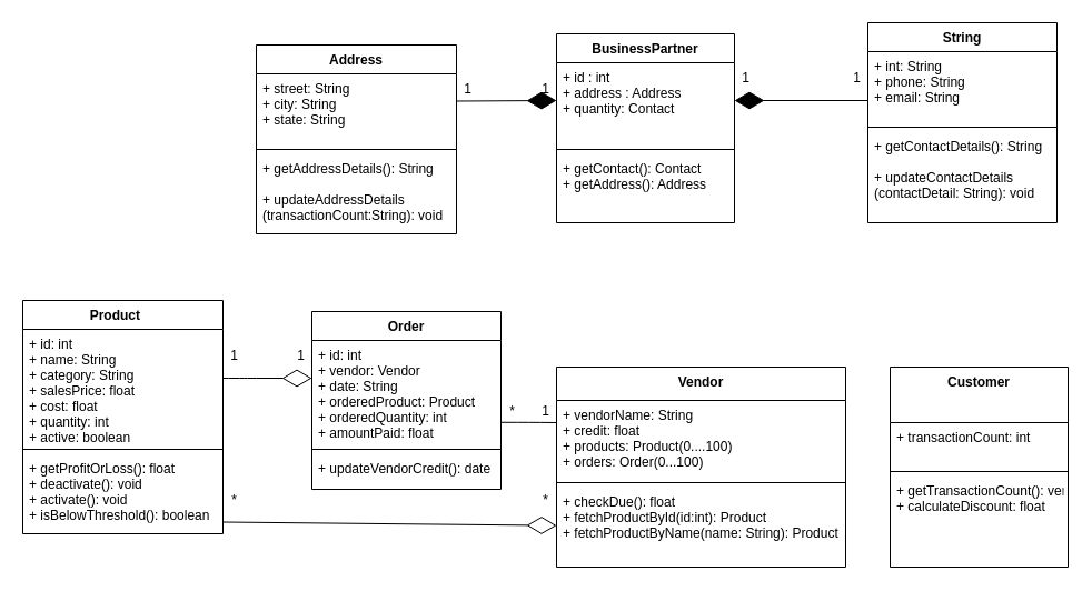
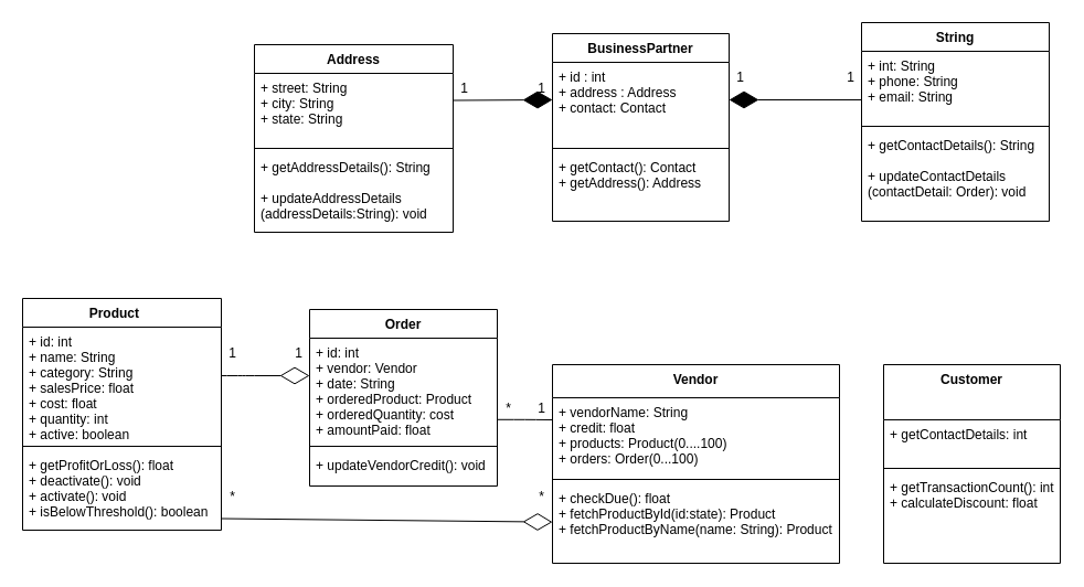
- <mxCell id="7" value="+ id : int&#10;+ address : Address&#10;+ quantity: Contact" style="text;strokeColor=none;fillColor=none;align=left;verticalAlign=top;spacingLeft=4;spacingRight=4;overflow=hidden;rotatable=0;points=[[0,0.5],[1,0.5]];portConstraint=eastwest;" parent="6" vertex="1"><mxGeometry y="26" width="160" height="74" as="geometry" /></mxCell>
+ <mxCell id="7" value="+ id : int&#10;+ address : Address&#10;+ contact: Contact" style="text;strokeColor=none;fillColor=none;align=left;verticalAlign=top;spacingLeft=4;spacingRight=4;overflow=hidden;rotatable=0;points=[[0,0.5],[1,0.5]];portConstraint=eastwest;" parent="6" vertex="1"><mxGeometry y="26" width="160" height="74" as="geometry" /></mxCell>
- <mxCell id="14" value="+ getContactDetails(): String&#10;&#10;+ updateContactDetails&#10;(contactDetail: String): void&#10;" style="text;strokeColor=none;fillColor=none;align=left;verticalAlign=top;spacingLeft=4;spacingRight=4;overflow=hidden;rotatable=0;points=[[0,0.5],[1,0.5]];portConstraint=eastwest;" parent="11" vertex="1"><mxGeometry y="98" width="170" height="82" as="geometry" /></mxCell>
+ <mxCell id="14" value="+ getContactDetails(): String&#10;&#10;+ updateContactDetails&#10;(contactDetail: Order): void&#10;" style="text;strokeColor=none;fillColor=none;align=left;verticalAlign=top;spacingLeft=4;spacingRight=4;overflow=hidden;rotatable=0;points=[[0,0.5],[1,0.5]];portConstraint=eastwest;" parent="11" vertex="1"><mxGeometry y="98" width="170" height="82" as="geometry" /></mxCell>
- <mxCell id="5" value="+ getAddressDetails(): String&#10;&#10;+ updateAddressDetails&#10;(transactionCount:String): void&#10;" style="text;strokeColor=none;fillColor=none;align=left;verticalAlign=top;spacingLeft=4;spacingRight=4;overflow=hidden;rotatable=0;points=[[0,0.5],[1,0.5]];portConstraint=eastwest;" parent="2" vertex="1"><mxGeometry y="98" width="180" height="72" as="geometry" /></mxCell>
+ <mxCell id="5" value="+ getAddressDetails(): String&#10;&#10;+ updateAddressDetails&#10;(addressDetails:String): void&#10;" style="text;strokeColor=none;fillColor=none;align=left;verticalAlign=top;spacingLeft=4;spacingRight=4;overflow=hidden;rotatable=0;points=[[0,0.5],[1,0.5]];portConstraint=eastwest;" parent="2" vertex="1"><mxGeometry y="98" width="180" height="72" as="geometry" /></mxCell>
- <mxCell id="21" value="+ id: int&#10;+ vendor: Vendor&#10;+ date: String&#10;+ orderedProduct: Product&#10;+ orderedQuantity: int&#10;+ amountPaid: float" style="text;strokeColor=none;fillColor=none;align=left;verticalAlign=top;spacingLeft=4;spacingRight=4;overflow=hidden;rotatable=0;points=[[0,0.5],[1,0.5]];portConstraint=eastwest;" parent="20" vertex="1"><mxGeometry y="26" width="170" height="94" as="geometry" /></mxCell>
+ <mxCell id="21" value="+ id: int&#10;+ vendor: Vendor&#10;+ date: String&#10;+ orderedProduct: Product&#10;+ orderedQuantity: cost&#10;+ amountPaid: float" style="text;strokeColor=none;fillColor=none;align=left;verticalAlign=top;spacingLeft=4;spacingRight=4;overflow=hidden;rotatable=0;points=[[0,0.5],[1,0.5]];portConstraint=eastwest;" parent="20" vertex="1"><mxGeometry y="26" width="170" height="94" as="geometry" /></mxCell>
- <mxCell id="29" value="+ transactionCount: int" style="text;strokeColor=none;fillColor=none;align=left;verticalAlign=top;spacingLeft=4;spacingRight=4;overflow=hidden;rotatable=0;points=[[0,0.5],[1,0.5]];portConstraint=eastwest;" parent="28" vertex="1"><mxGeometry y="50" width="160" height="40" as="geometry" /></mxCell>
+ <mxCell id="29" value="+ getContactDetails: int" style="text;strokeColor=none;fillColor=none;align=left;verticalAlign=top;spacingLeft=4;spacingRight=4;overflow=hidden;rotatable=0;points=[[0,0.5],[1,0.5]];portConstraint=eastwest;" parent="28" vertex="1"><mxGeometry y="50" width="160" height="40" as="geometry" /></mxCell>
- <mxCell id="23" value="+ updateVendorCredit(): date" style="text;strokeColor=none;fillColor=none;align=left;verticalAlign=top;spacingLeft=4;spacingRight=4;overflow=hidden;rotatable=0;points=[[0,0.5],[1,0.5]];portConstraint=eastwest;" parent="20" vertex="1"><mxGeometry y="128" width="170" height="32" as="geometry" /></mxCell>
+ <mxCell id="23" value="+ updateVendorCredit(): void" style="text;strokeColor=none;fillColor=none;align=left;verticalAlign=top;spacingLeft=4;spacingRight=4;overflow=hidden;rotatable=0;points=[[0,0.5],[1,0.5]];portConstraint=eastwest;" parent="20" vertex="1"><mxGeometry y="128" width="170" height="32" as="geometry" /></mxCell>
- <mxCell id="31" value="+ getTransactionCount(): vendor&#10;+ calculateDiscount: float&#10;" style="text;strokeColor=none;fillColor=none;align=left;verticalAlign=top;spacingLeft=4;spacingRight=4;overflow=hidden;rotatable=0;points=[[0,0.5],[1,0.5]];portConstraint=eastwest;" parent="28" vertex="1"><mxGeometry y="98" width="160" height="82" as="geometry" /></mxCell>
+ <mxCell id="31" value="+ getTransactionCount(): int&#10;+ calculateDiscount: float&#10;" style="text;strokeColor=none;fillColor=none;align=left;verticalAlign=top;spacingLeft=4;spacingRight=4;overflow=hidden;rotatable=0;points=[[0,0.5],[1,0.5]];portConstraint=eastwest;" parent="28" vertex="1"><mxGeometry y="98" width="160" height="82" as="geometry" /></mxCell>
- <mxCell id="27" value="+ checkDue(): float&#10;+ fetchProductById(id:int): Product&#10;+ fetchProductByName(name: String): Product&#10;&#10;" style="text;strokeColor=none;fillColor=none;align=left;verticalAlign=top;spacingLeft=4;spacingRight=4;overflow=hidden;rotatable=0;points=[[0,0.5],[1,0.5]];portConstraint=eastwest;" parent="24" vertex="1"><mxGeometry y="108" width="260" height="72" as="geometry" /></mxCell>
+ <mxCell id="27" value="+ checkDue(): float&#10;+ fetchProductById(id:state): Product&#10;+ fetchProductByName(name: String): Product&#10;&#10;" style="text;strokeColor=none;fillColor=none;align=left;verticalAlign=top;spacingLeft=4;spacingRight=4;overflow=hidden;rotatable=0;points=[[0,0.5],[1,0.5]];portConstraint=eastwest;" parent="24" vertex="1"><mxGeometry y="108" width="260" height="72" as="geometry" /></mxCell>
